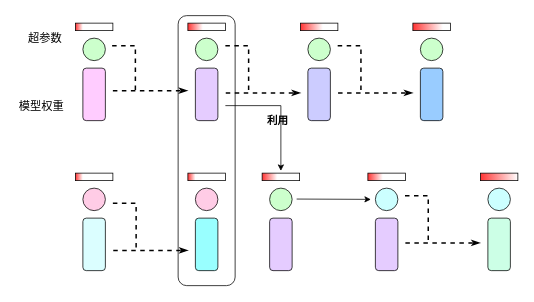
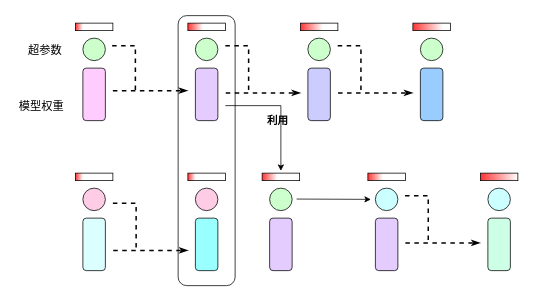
- <mxCell id="42" value="&lt;span style=&quot;font-size: 15px;&quot;&gt;超参数&lt;/span&gt;" style="text;html=1;align=center;verticalAlign=middle;whiteSpace=wrap;rounded=0;" parent="1" vertex="1"><mxGeometry x="30" y="35" width="60" height="30" as="geometry" /></mxCell>
+ <mxCell id="42" value="&lt;span style=&quot;font-size: 15px;&quot;&gt;超参数&lt;/span&gt;" style="text;html=1;align=center;verticalAlign=middle;whiteSpace=wrap;rounded=0;" parent="1" vertex="1"><mxGeometry x="30" y="50" width="60" height="30" as="geometry" /></mxCell>
